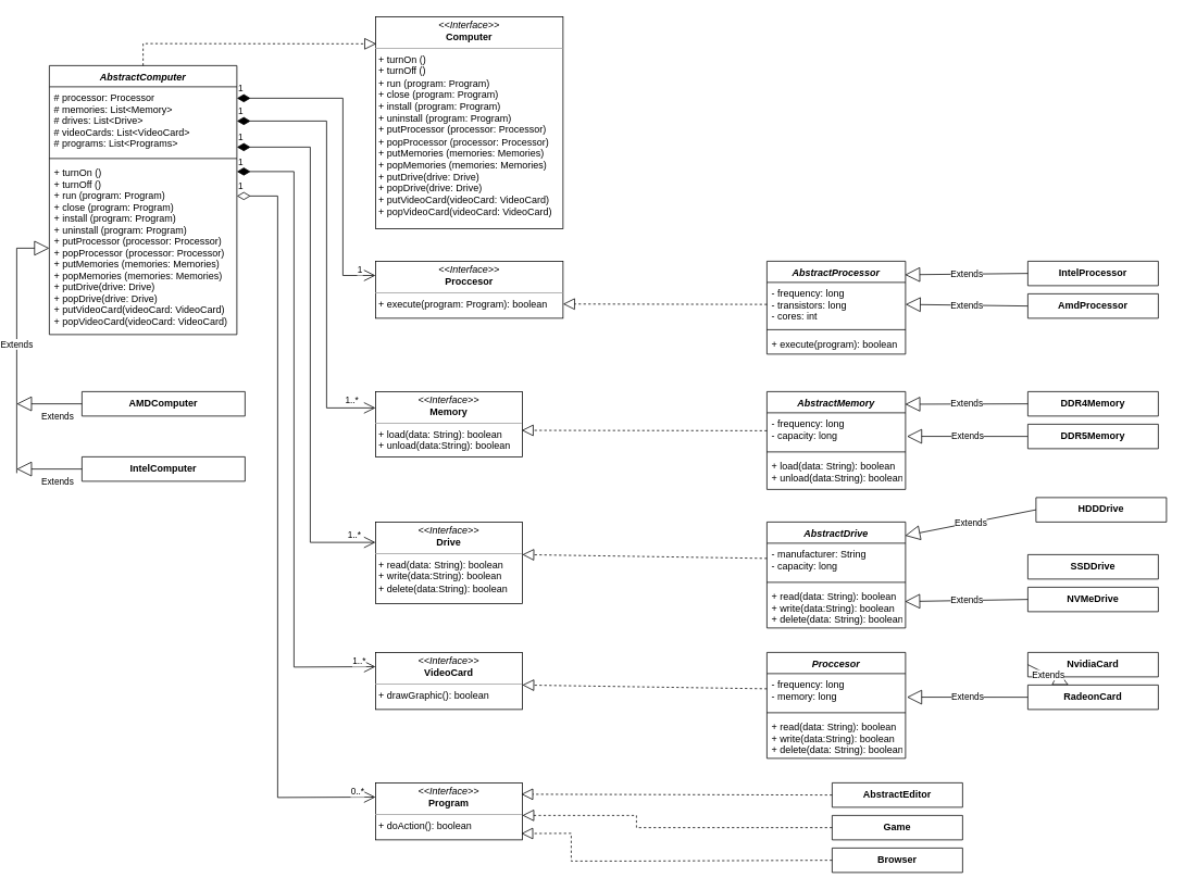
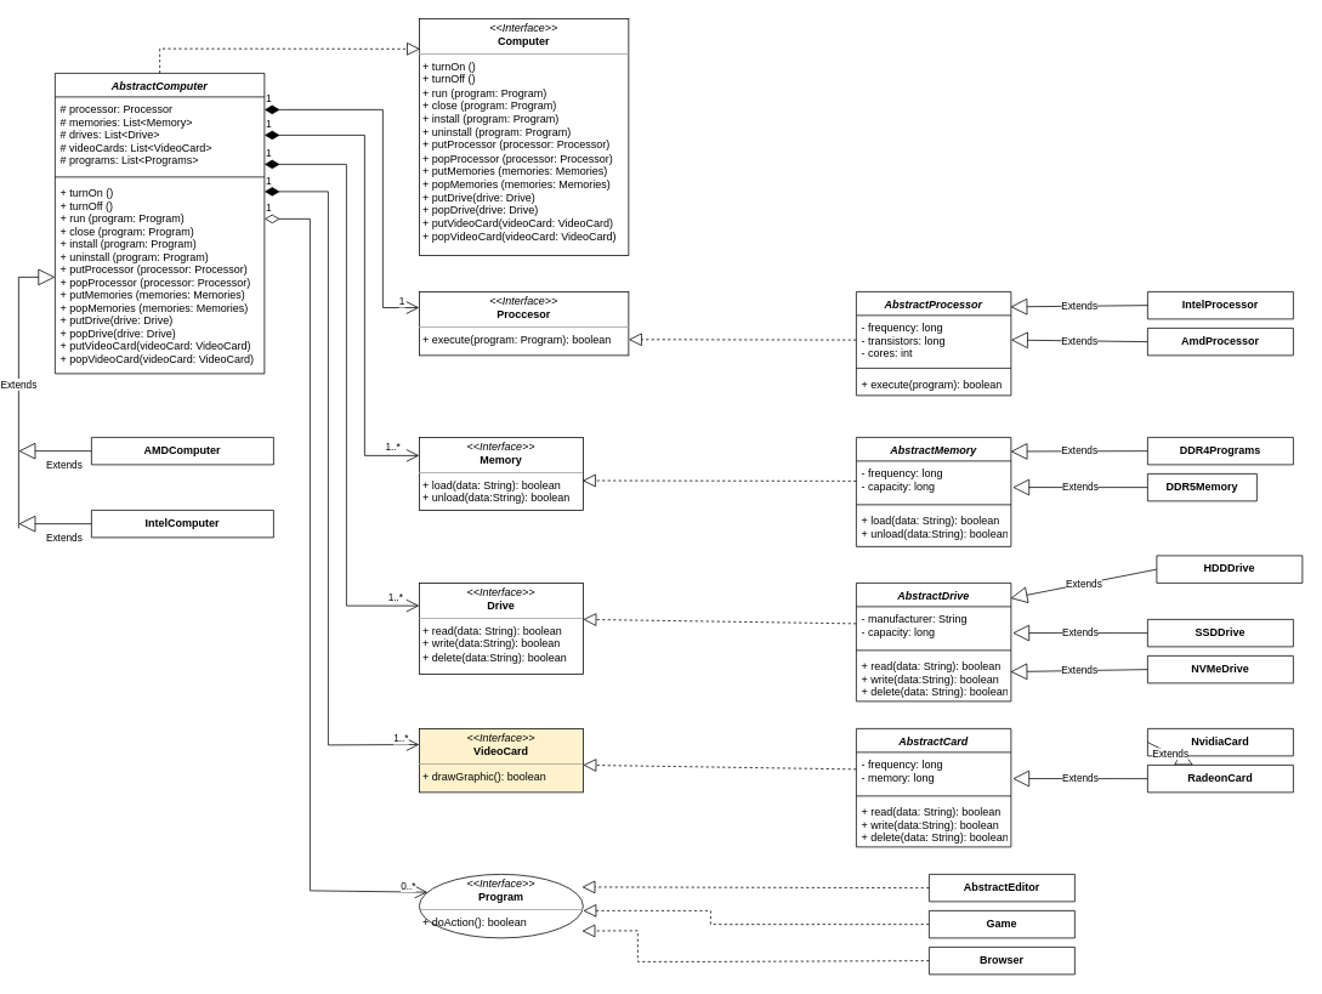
- <mxCell id="24" value="DDR4Memory" style="swimlane;fontStyle=1;align=center;verticalAlign=top;childLayout=stackLayout;horizontal=1;startSize=52;horizontalStack=0;resizeParent=1;resizeParentMax=0;resizeLast=0;collapsible=1;marginBottom=0;" parent="1" vertex="1"><mxGeometry x="1260" y="480" width="160" height="30" as="geometry" /></mxCell>
+ <mxCell id="24" value="DDR4Programs" style="swimlane;fontStyle=1;align=center;verticalAlign=top;childLayout=stackLayout;horizontal=1;startSize=52;horizontalStack=0;resizeParent=1;resizeParentMax=0;resizeLast=0;collapsible=1;marginBottom=0;" parent="1" vertex="1"><mxGeometry x="1260" y="480" width="160" height="30" as="geometry" /></mxCell>
- <mxCell id="27" value="DDR5Memory" style="swimlane;fontStyle=1;align=center;verticalAlign=top;childLayout=stackLayout;horizontal=1;startSize=52;horizontalStack=0;resizeParent=1;resizeParentMax=0;resizeLast=0;collapsible=1;marginBottom=0;" parent="1" vertex="1"><mxGeometry x="1260" y="520" width="160" height="30" as="geometry" /></mxCell>
+ <mxCell id="27" value="DDR5Memory" style="swimlane;fontStyle=1;align=center;verticalAlign=top;childLayout=stackLayout;horizontal=1;startSize=52;horizontalStack=0;resizeParent=1;resizeParentMax=0;resizeLast=0;collapsible=1;marginBottom=0;" parent="1" vertex="1"><mxGeometry x="1260" y="520" width="120" height="30" as="geometry" /></mxCell>
+ <mxCell id="35" value="Extends" style="endArrow=block;endSize=16;endFill=0;html=1;rounded=0;entryX=1.01;entryY=0.657;entryDx=0;entryDy=0;exitX=0;exitY=0.5;exitDx=0;exitDy=0;entryPerimeter=0;" parent="1" source="37" target="30" edge="1"><mxGeometry width="160" relative="1" as="geometry"><mxPoint x="1460" y="600" as="sourcePoint" /><mxPoint x="1010" y="620" as="targetPoint" /></mxGeometry></mxCell>
- <mxCell id="41" value="Proccesor" style="swimlane;fontStyle=3;align=center;verticalAlign=top;childLayout=stackLayout;horizontal=1;startSize=26;horizontalStack=0;resizeParent=1;resizeParentMax=0;resizeLast=0;collapsible=1;marginBottom=0;" parent="1" vertex="1"><mxGeometry x="940" y="800" width="170" height="130" as="geometry" /></mxCell>
+ <mxCell id="41" value="AbstractCard" style="swimlane;fontStyle=3;align=center;verticalAlign=top;childLayout=stackLayout;horizontal=1;startSize=26;horizontalStack=0;resizeParent=1;resizeParentMax=0;resizeLast=0;collapsible=1;marginBottom=0;" parent="1" vertex="1"><mxGeometry x="940" y="800" width="170" height="130" as="geometry" /></mxCell>
- <mxCell id="40" value="&lt;p style=&quot;margin:0px;margin-top:4px;text-align:center;&quot;&gt;&lt;i&gt;&amp;lt;&amp;lt;Interface&amp;gt;&amp;gt;&lt;/i&gt;&lt;br&gt;&lt;b&gt;VideoCard&lt;/b&gt;&lt;/p&gt;&lt;hr size=&quot;1&quot;&gt;&lt;p style=&quot;margin:0px;margin-left:4px;&quot;&gt;+ drawGraphic(): boolean&lt;/p&gt;&lt;p style=&quot;margin:0px;margin-left:4px;&quot;&gt;&lt;br&gt;&lt;/p&gt;" style="verticalAlign=top;align=left;overflow=fill;fontSize=12;fontFamily=Helvetica;html=1;" parent="1" vertex="1"><mxGeometry x="460" y="800" width="180" height="70" as="geometry" /></mxCell>
+ <mxCell id="40" value="&lt;p style=&quot;margin:0px;margin-top:4px;text-align:center;&quot;&gt;&lt;i&gt;&amp;lt;&amp;lt;Interface&amp;gt;&amp;gt;&lt;/i&gt;&lt;br&gt;&lt;b&gt;VideoCard&lt;/b&gt;&lt;/p&gt;&lt;hr size=&quot;1&quot;&gt;&lt;p style=&quot;margin:0px;margin-left:4px;&quot;&gt;+ drawGraphic(): boolean&lt;/p&gt;&lt;p style=&quot;margin:0px;margin-left:4px;&quot;&gt;&lt;br&gt;&lt;/p&gt;" style="verticalAlign=top;align=left;overflow=fill;fontSize=12;fontFamily=Helvetica;html=1;fillColor=#fff2cc;" parent="1" vertex="1"><mxGeometry x="460" y="800" width="180" height="70" as="geometry" /></mxCell>
- <mxCell id="50" value="&lt;p style=&quot;margin:0px;margin-top:4px;text-align:center;&quot;&gt;&lt;i&gt;&amp;lt;&amp;lt;Interface&amp;gt;&amp;gt;&lt;/i&gt;&lt;br&gt;&lt;b&gt;Program&lt;/b&gt;&lt;/p&gt;&lt;hr size=&quot;1&quot;&gt;&lt;p style=&quot;margin:0px;margin-left:4px;&quot;&gt;+ doAction(): boolean&lt;/p&gt;&lt;p style=&quot;margin:0px;margin-left:4px;&quot;&gt;&lt;br&gt;&lt;/p&gt;" style="verticalAlign=top;align=left;overflow=fill;fontSize=12;fontFamily=Helvetica;html=1;" parent="1" vertex="1"><mxGeometry x="460" y="960" width="180" height="70" as="geometry" /></mxCell>
+ <mxCell id="50" value="&lt;p style=&quot;margin:0px;margin-top:4px;text-align:center;&quot;&gt;&lt;i&gt;&amp;lt;&amp;lt;Interface&amp;gt;&amp;gt;&lt;/i&gt;&lt;br&gt;&lt;b&gt;Program&lt;/b&gt;&lt;/p&gt;&lt;hr size=&quot;1&quot;&gt;&lt;p style=&quot;margin:0px;margin-left:4px;&quot;&gt;+ doAction(): boolean&lt;/p&gt;&lt;p style=&quot;margin:0px;margin-left:4px;&quot;&gt;&lt;br&gt;&lt;/p&gt;" style="ellipse;verticalAlign=top;align=left;overflow=fill;fontSize=12;fontFamily=Helvetica;html=1;" parent="1" vertex="1"><mxGeometry x="460" y="960" width="180" height="70" as="geometry" /></mxCell>
